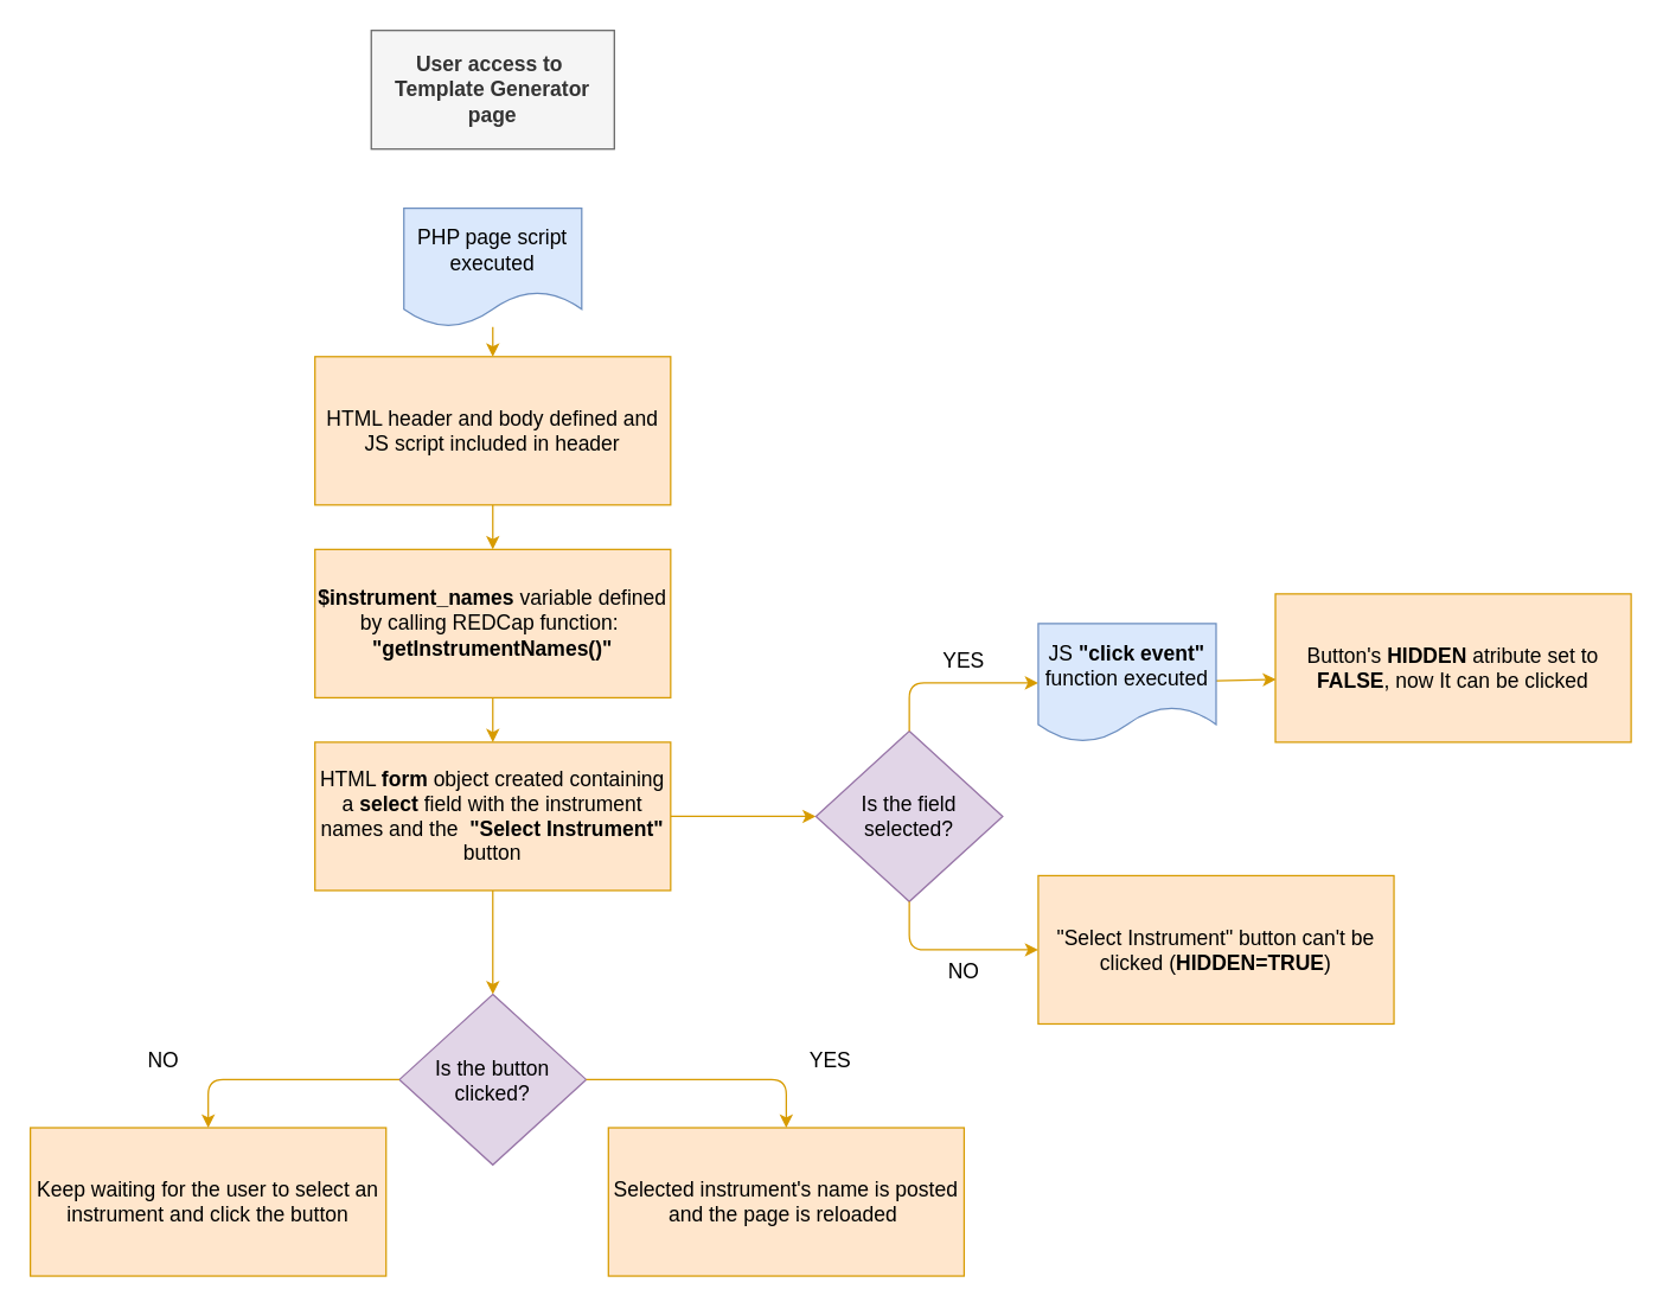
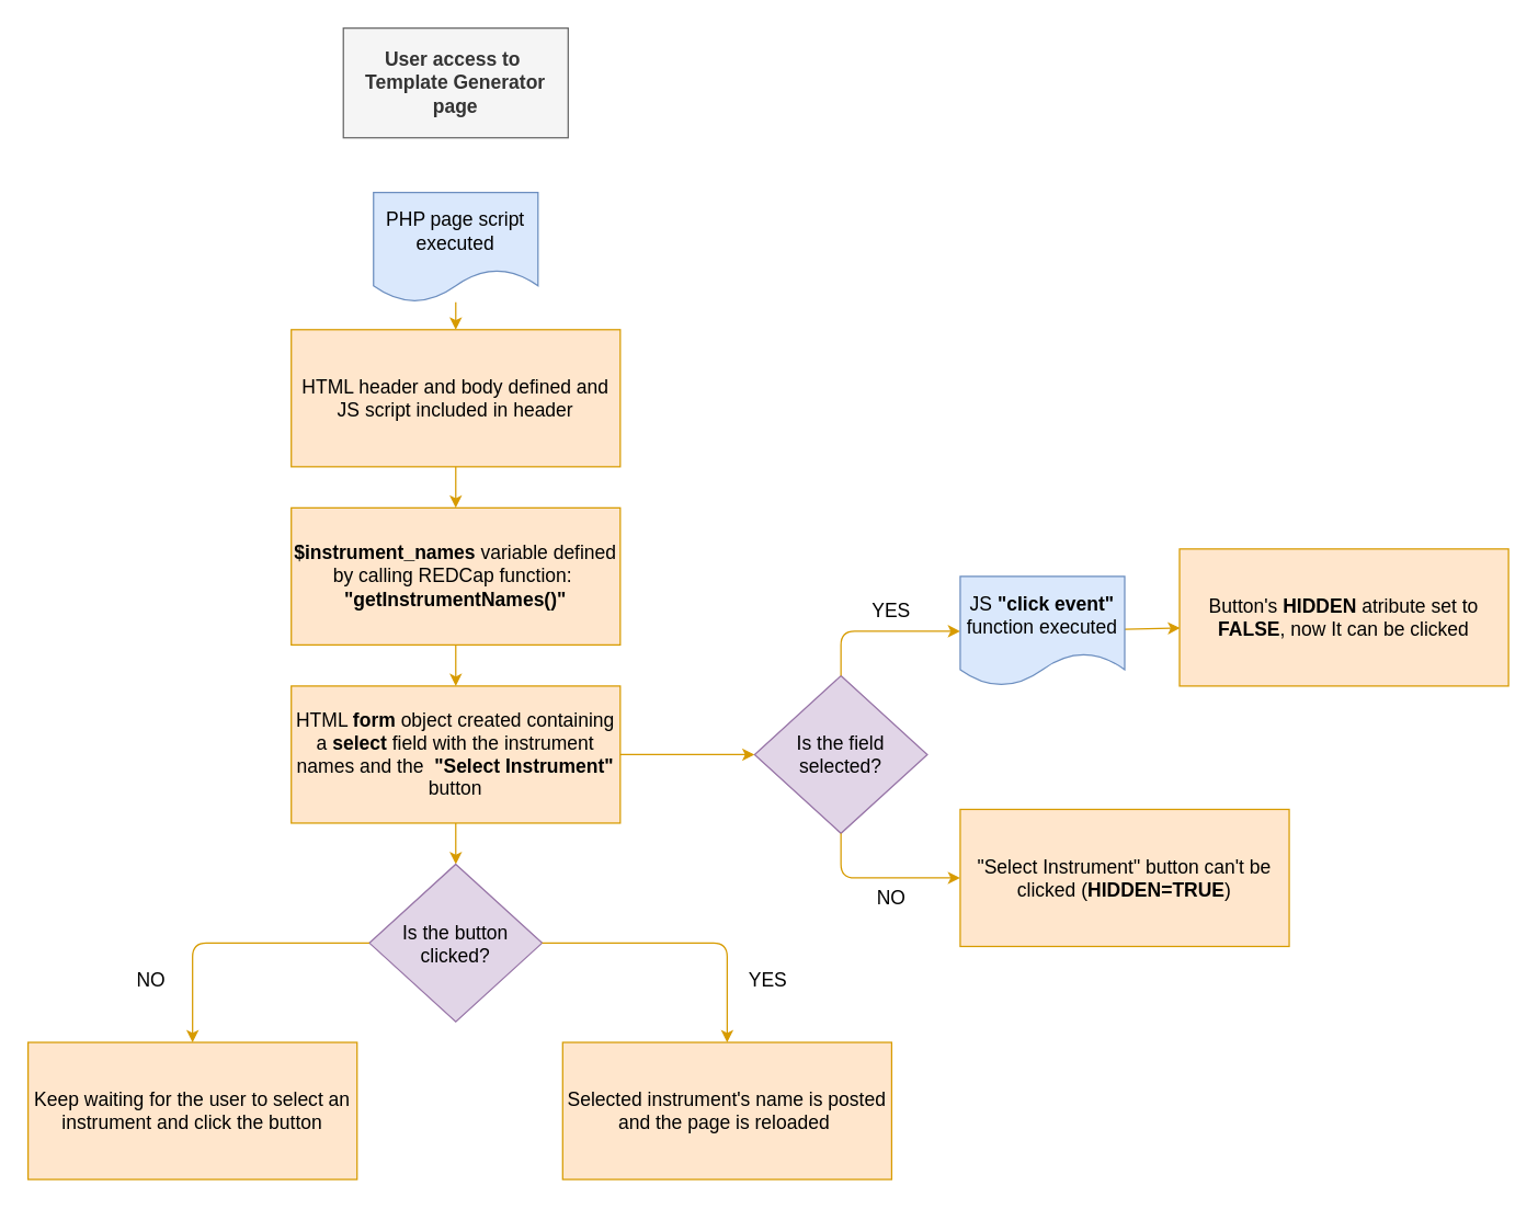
- <mxCell id="21" value="Is the button clicked?" style="rhombus;whiteSpace=wrap;html=1;fontSize=14;fillColor=#e1d5e7;strokeColor=#9673a6;" parent="1" vertex="1"><mxGeometry x="269" y="670" width="126" height="115" as="geometry" /></mxCell>
+ <mxCell id="21" value="Is the button clicked?" style="rhombus;whiteSpace=wrap;html=1;fontSize=14;fillColor=#e1d5e7;strokeColor=#9673a6;" parent="1" vertex="1"><mxGeometry x="269" y="630" width="126" height="115" as="geometry" /></mxCell>
